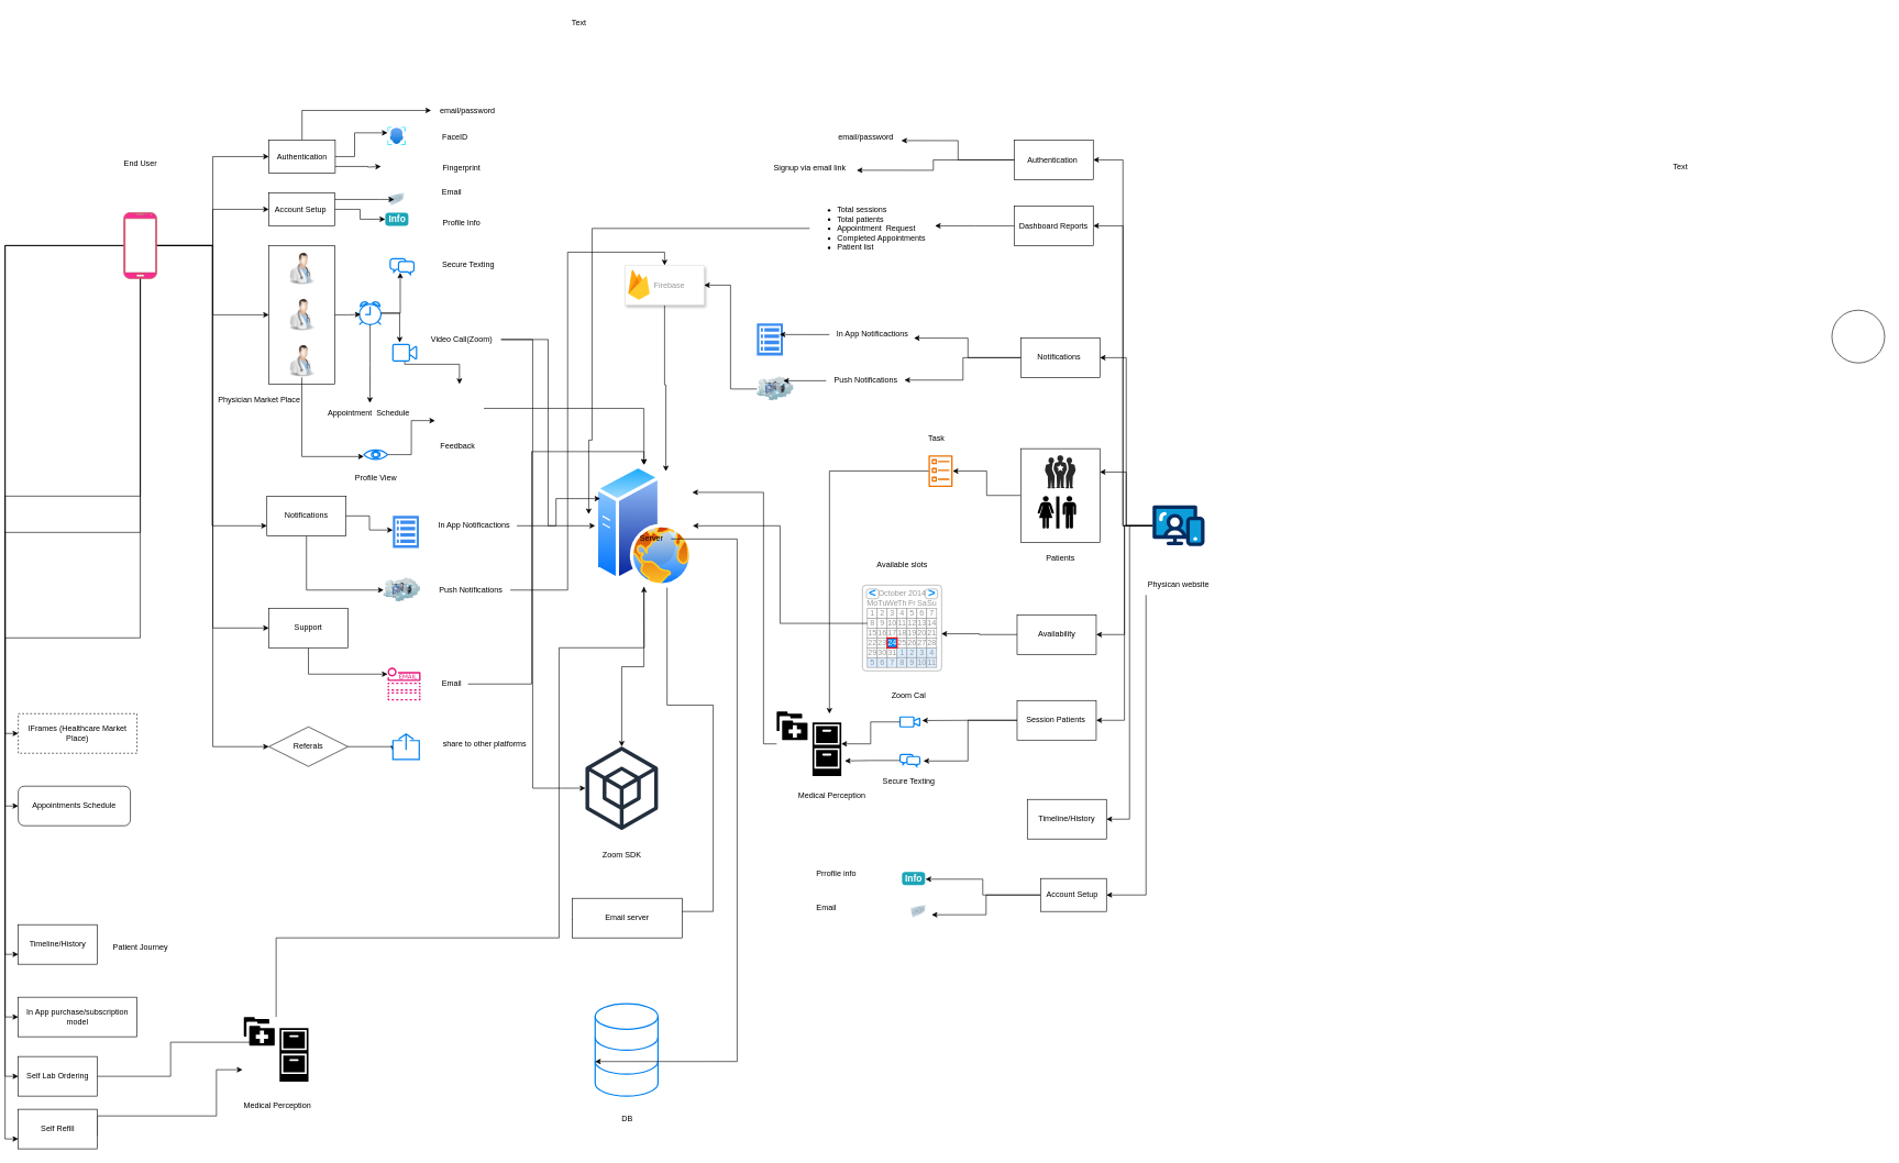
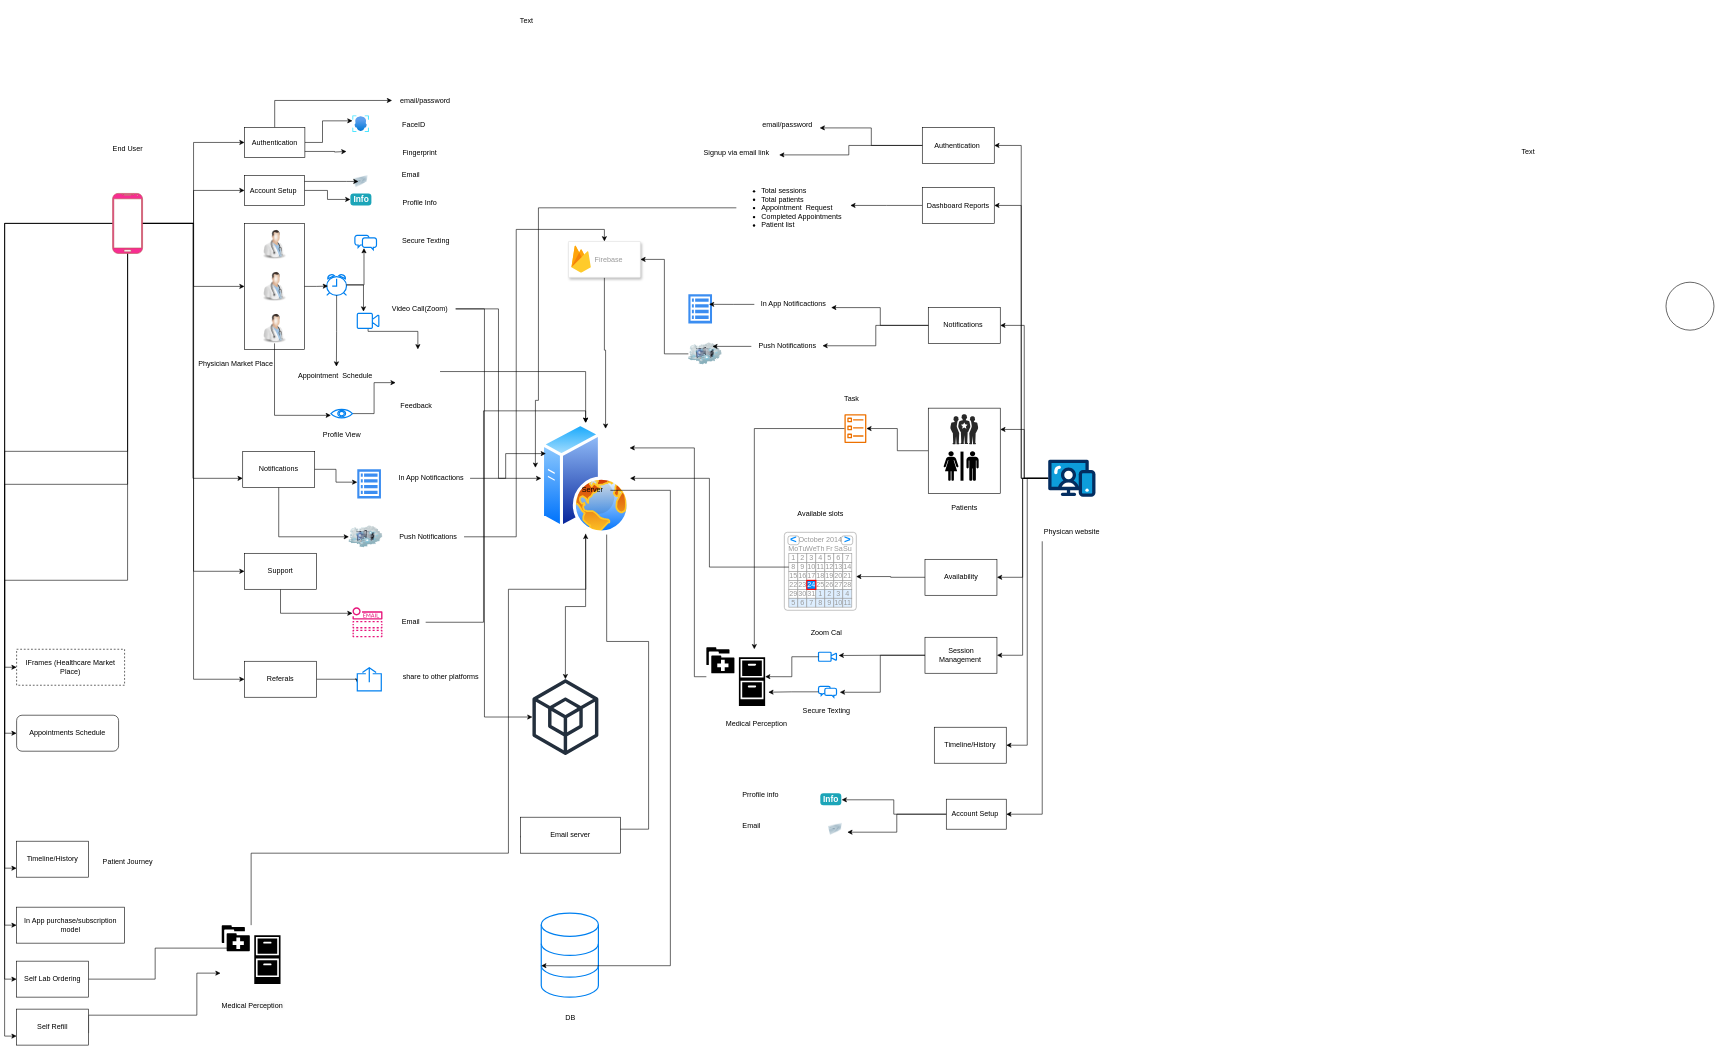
- <mxCell id="107" value="Session Patients&amp;nbsp;" style="whiteSpace=wrap;html=1;" vertex="1" parent="1"><mxGeometry x="1534.5" y="1062" width="120" height="60" as="geometry" /></mxCell>
+ <mxCell id="107" value="Session Management&amp;nbsp;" style="whiteSpace=wrap;html=1;" vertex="1" parent="1"><mxGeometry x="1534.5" y="1062" width="120" height="60" as="geometry" /></mxCell>
- <mxCell id="93" value="Referals" style="rhombus;whiteSpace=wrap;html=1;" vertex="1" parent="1"><mxGeometry x="400" y="1102" width="120" height="60" as="geometry" /></mxCell>
+ <mxCell id="93" value="Referals" style="whiteSpace=wrap;html=1;" vertex="1" parent="1"><mxGeometry x="400" y="1102" width="120" height="60" as="geometry" /></mxCell>
- <mxCell id="130" value="Zoom SDK" style="text;html=1;align=center;verticalAlign=middle;resizable=0;points=[];autosize=1;strokeColor=none;fillColor=none;" vertex="1" parent="1"><mxGeometry x="894.73" y="1282" width="80" height="30" as="geometry" /></mxCell>
